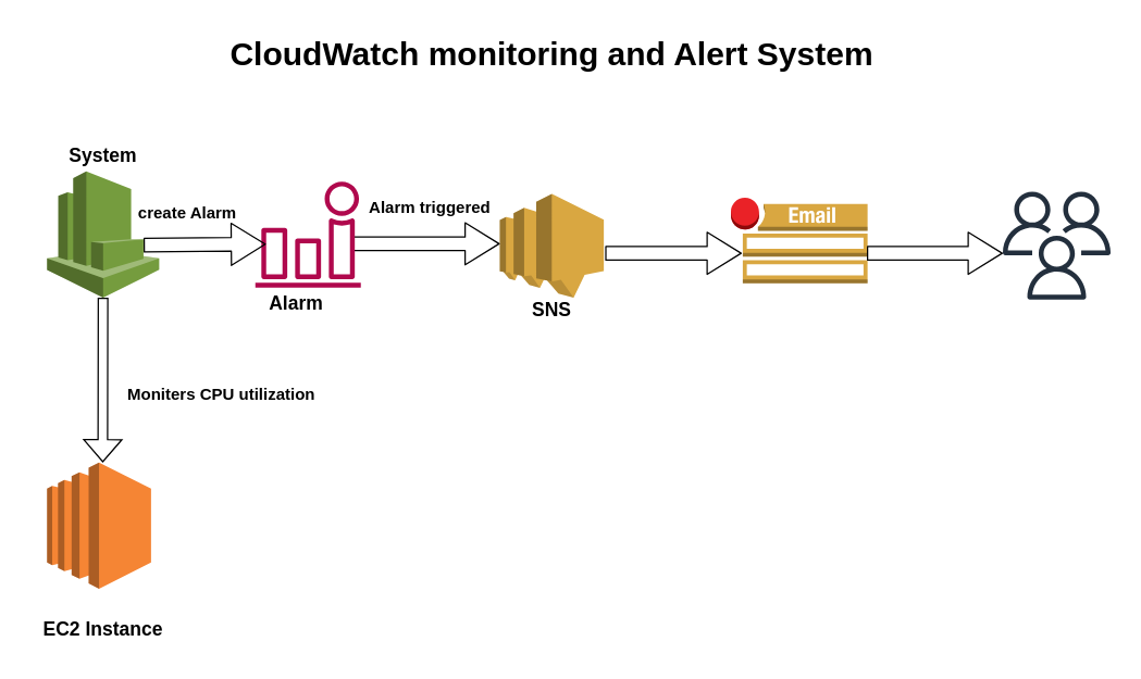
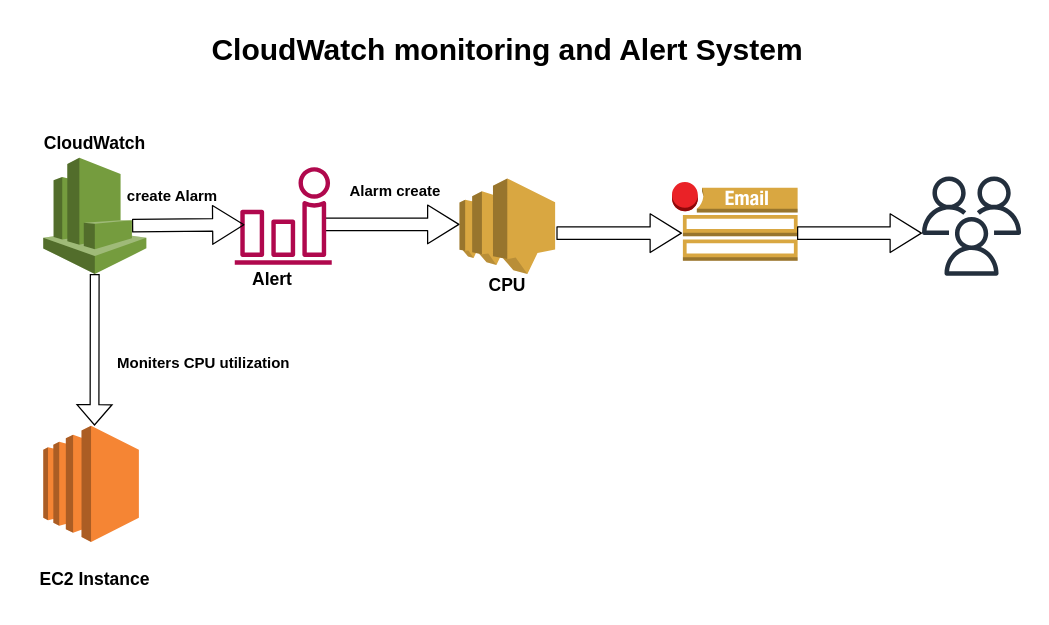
- <mxCell id="7" value="&lt;font style=&quot;font-size: 14px;&quot;&gt;&lt;b&gt;System&lt;/b&gt;&lt;/font&gt;" style="text;html=1;align=center;verticalAlign=middle;resizable=0;points=[];autosize=1;strokeColor=none;fillColor=none;" parent="1" vertex="1"><mxGeometry x="25.25" y="98.5" width="100" height="30" as="geometry" /></mxCell>
+ <mxCell id="7" value="&lt;font style=&quot;font-size: 14px;&quot;&gt;&lt;b&gt;CloudWatch&lt;/b&gt;&lt;/font&gt;" style="text;html=1;align=center;verticalAlign=middle;resizable=0;points=[];autosize=1;strokeColor=none;fillColor=none;" parent="1" vertex="1"><mxGeometry x="25.25" y="98.5" width="100" height="30" as="geometry" /></mxCell>
- <mxCell id="18" value="&lt;b&gt;Alarm triggered&amp;nbsp;&lt;/b&gt;" style="text;html=1;align=center;verticalAlign=middle;resizable=0;points=[];autosize=1;strokeColor=none;fillColor=none;" parent="1" vertex="1"><mxGeometry x="257" y="138" width="120" height="30" as="geometry" /></mxCell>
+ <mxCell id="18" value="&lt;b&gt;Alarm create&amp;nbsp;&lt;/b&gt;" style="text;html=1;align=center;verticalAlign=middle;resizable=0;points=[];autosize=1;strokeColor=none;fillColor=none;" parent="1" vertex="1"><mxGeometry x="257" y="138" width="120" height="30" as="geometry" /></mxCell>
- <mxCell id="16" value="&lt;b&gt;&lt;font style=&quot;font-size: 14px;&quot;&gt;Alarm&lt;/font&gt;&lt;/b&gt;" style="text;html=1;align=center;verticalAlign=middle;resizable=0;points=[];autosize=1;strokeColor=none;fillColor=none;" parent="1" vertex="1"><mxGeometry x="187" y="208" width="60" height="30" as="geometry" /></mxCell>
+ <mxCell id="16" value="&lt;b&gt;&lt;font style=&quot;font-size: 14px;&quot;&gt;Alert&lt;/font&gt;&lt;/b&gt;" style="text;html=1;align=center;verticalAlign=middle;resizable=0;points=[];autosize=1;strokeColor=none;fillColor=none;" parent="1" vertex="1"><mxGeometry x="187" y="208" width="60" height="30" as="geometry" /></mxCell>
- <mxCell id="8" value="&lt;b&gt;&lt;font style=&quot;font-size: 14px;&quot;&gt;SNS&lt;/font&gt;&lt;/b&gt;" style="text;html=1;align=center;verticalAlign=middle;resizable=0;points=[];autosize=1;strokeColor=none;fillColor=none;" parent="1" vertex="1"><mxGeometry x="380.25" y="213.25" width="50" height="30" as="geometry" /></mxCell>
+ <mxCell id="8" value="&lt;b&gt;&lt;font style=&quot;font-size: 14px;&quot;&gt;CPU&lt;/font&gt;&lt;/b&gt;" style="text;html=1;align=center;verticalAlign=middle;resizable=0;points=[];autosize=1;strokeColor=none;fillColor=none;" parent="1" vertex="1"><mxGeometry x="380.25" y="213.25" width="50" height="30" as="geometry" /></mxCell>
